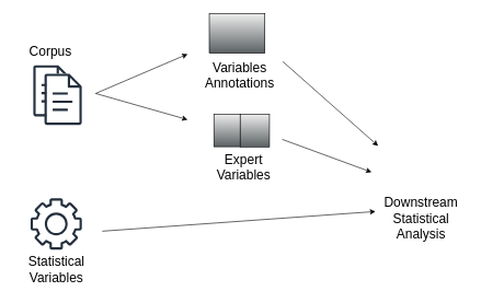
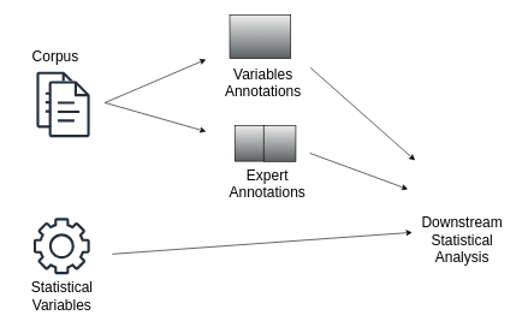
- <mxCell id="13" value="&lt;font style=&quot;font-size: 20px;&quot;&gt;Expert&lt;/font&gt;&lt;div&gt;&lt;font style=&quot;font-size: 20px;&quot;&gt;Variables&lt;/font&gt;&lt;/div&gt;" style="text;html=1;align=center;verticalAlign=middle;resizable=0;points=[];autosize=1;strokeColor=none;fillColor=none;" vertex="1" parent="1"><mxGeometry x="305" y="223.5" width="130" height="60" as="geometry" /></mxCell>
+ <mxCell id="13" value="&lt;font style=&quot;font-size: 20px;&quot;&gt;Expert&lt;/font&gt;&lt;div&gt;&lt;font style=&quot;font-size: 20px;&quot;&gt;Annotations&lt;/font&gt;&lt;/div&gt;" style="text;html=1;align=center;verticalAlign=middle;resizable=0;points=[];autosize=1;strokeColor=none;fillColor=none;" vertex="1" parent="1"><mxGeometry x="305" y="223.5" width="130" height="60" as="geometry" /></mxCell>
